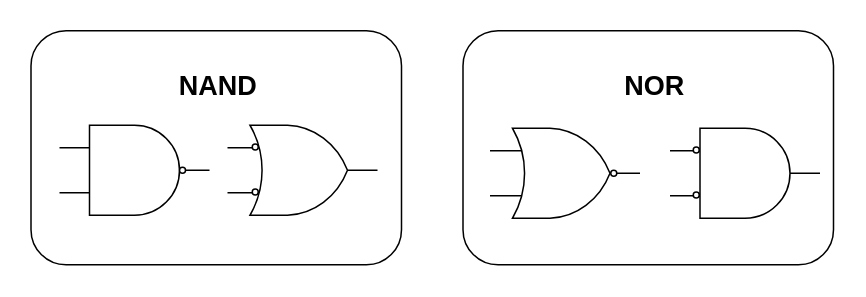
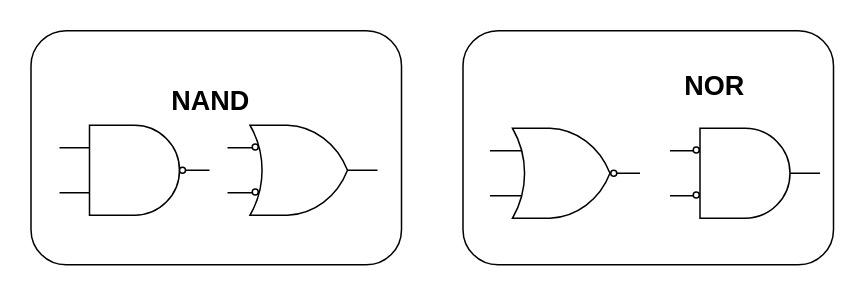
- <mxCell id="5" value="&lt;b&gt;NAND&lt;/b&gt;" style="text;html=1;strokeColor=none;fillColor=none;align=center;verticalAlign=middle;whiteSpace=wrap;rounded=0;fontSize=18;" vertex="1" parent="1"><mxGeometry x="125" y="47" width="40" height="20" as="geometry" /></mxCell>
+ <mxCell id="5" value="&lt;b&gt;NAND&lt;/b&gt;" style="text;html=1;strokeColor=none;fillColor=none;align=center;verticalAlign=middle;whiteSpace=wrap;rounded=0;fontSize=18;" vertex="1" parent="1"><mxGeometry x="120" y="57" width="40" height="20" as="geometry" /></mxCell>
- <mxCell id="16" value="&lt;b&gt;NOR&lt;/b&gt;" style="text;html=1;strokeColor=none;fillColor=none;align=center;verticalAlign=middle;whiteSpace=wrap;rounded=0;fontSize=18;" vertex="1" parent="1"><mxGeometry x="415.5" y="47" width="40" height="20" as="geometry" /></mxCell>
+ <mxCell id="16" value="&lt;b&gt;NOR&lt;/b&gt;" style="text;html=1;strokeColor=none;fillColor=none;align=center;verticalAlign=middle;whiteSpace=wrap;rounded=0;fontSize=18;" vertex="1" parent="1"><mxGeometry x="455.5" y="47" width="40" height="20" as="geometry" /></mxCell>
